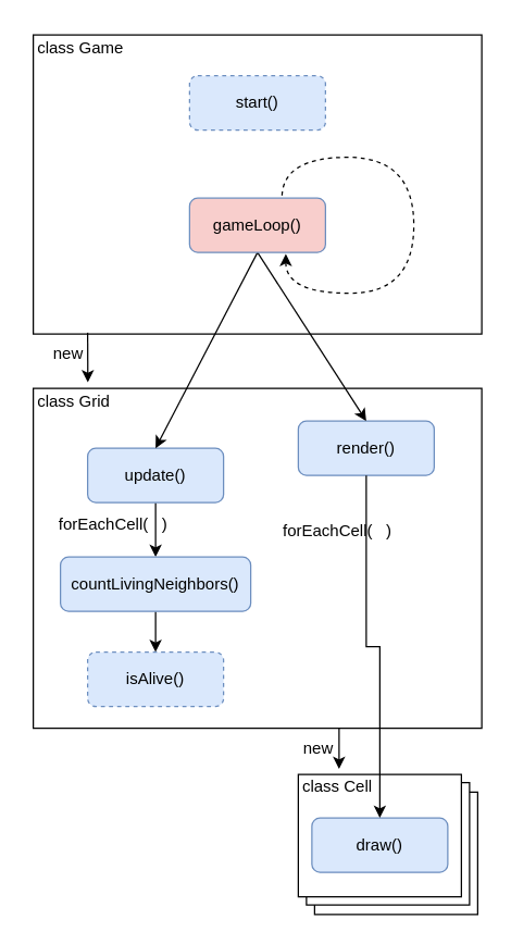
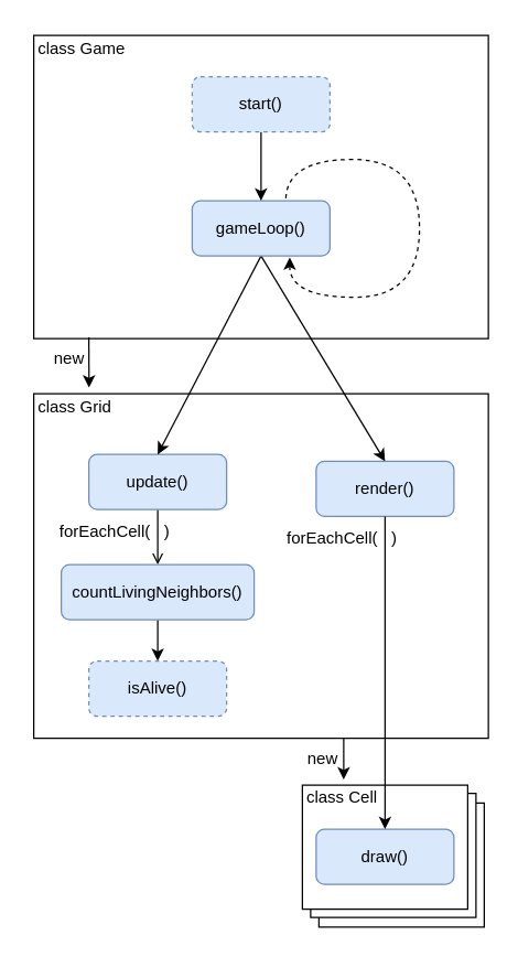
+ <mxCell id="23" style="rounded=0;orthogonalLoop=1;jettySize=auto;html=1;exitX=0.5;exitY=1;exitDx=0;exitDy=0;entryX=0.5;entryY=0;entryDx=0;entryDy=0;" edge="1" parent="1" source="24" target="22"><mxGeometry relative="1" as="geometry" /></mxCell>
- <mxCell id="22" value="gameLoop()" style="rounded=1;whiteSpace=wrap;html=1;fillColor=#f8cecc;strokeColor=#6c8ebf;glass=0;shadow=0;" vertex="1" parent="1"><mxGeometry x="139" y="145" width="100" height="40" as="geometry" /></mxCell>
+ <mxCell id="22" value="gameLoop()" style="rounded=1;whiteSpace=wrap;html=1;fillColor=#dae8fc;strokeColor=#6c8ebf;glass=0;shadow=0;" vertex="1" parent="1"><mxGeometry x="139" y="145" width="100" height="40" as="geometry" /></mxCell>
- <mxCell id="9" value="render()" style="rounded=1;whiteSpace=wrap;html=1;fillColor=#dae8fc;strokeColor=#6c8ebf;" vertex="1" parent="1"><mxGeometry x="219" y="309" width="100" height="40" as="geometry" /></mxCell>
+ <mxCell id="9" value="render()" style="rounded=1;whiteSpace=wrap;html=1;fillColor=#dae8fc;strokeColor=#6c8ebf;" vertex="1" parent="1"><mxGeometry x="229" y="334" width="100" height="40" as="geometry" /></mxCell>
- <mxCell id="5" style="edgeStyle=orthogonalEdgeStyle;rounded=0;orthogonalLoop=1;jettySize=auto;html=1;exitX=0.5;exitY=1;exitDx=0;exitDy=0;entryX=0.5;entryY=0;entryDx=0;entryDy=0;" edge="1" parent="1" source="6" target="8"><mxGeometry relative="1" as="geometry" /></mxCell>
+ <mxCell id="5" style="edgeStyle=orthogonalEdgeStyle;rounded=0;orthogonalLoop=1;jettySize=auto;html=1;exitX=0.5;exitY=1;exitDx=0;exitDy=0;entryX=0.5;entryY=0;entryDx=0;entryDy=0;endArrow=open;" edge="1" parent="1" source="6" target="8"><mxGeometry relative="1" as="geometry" /></mxCell>
